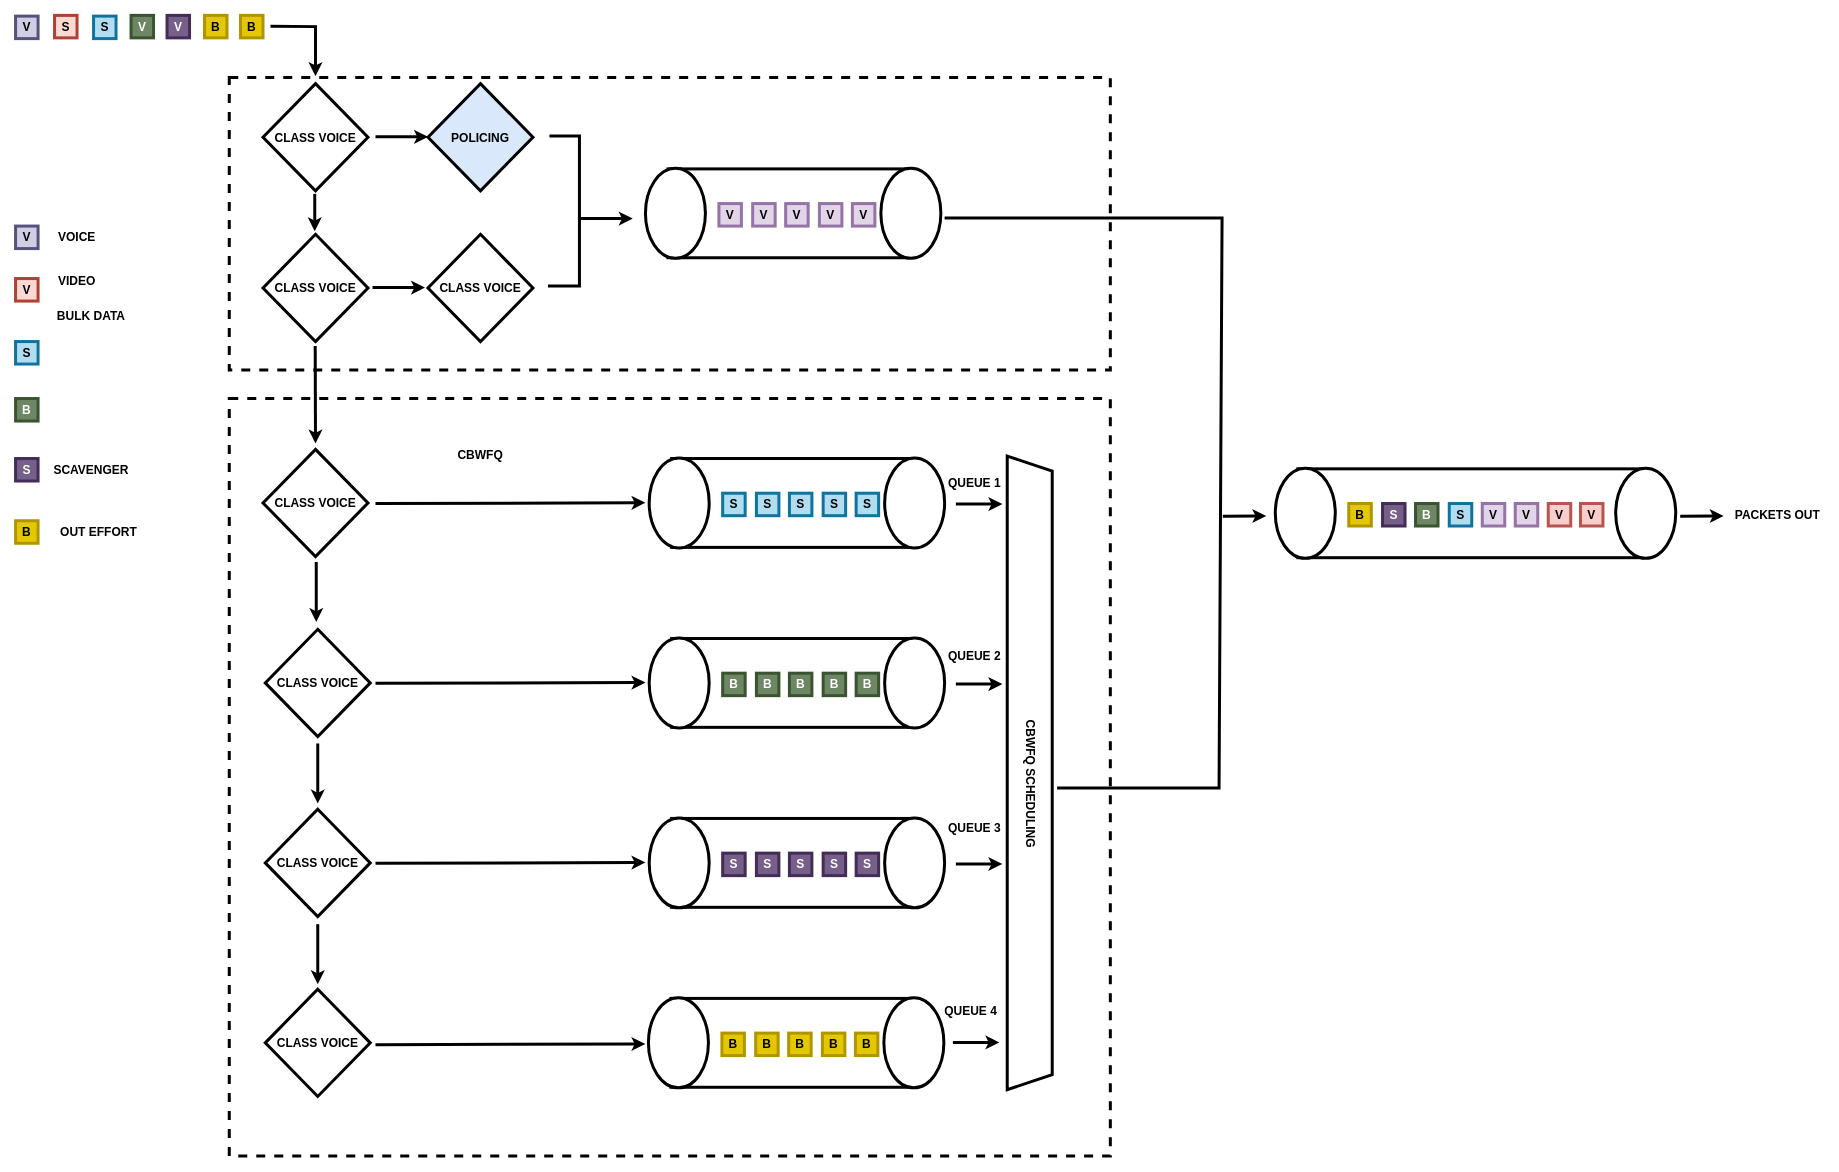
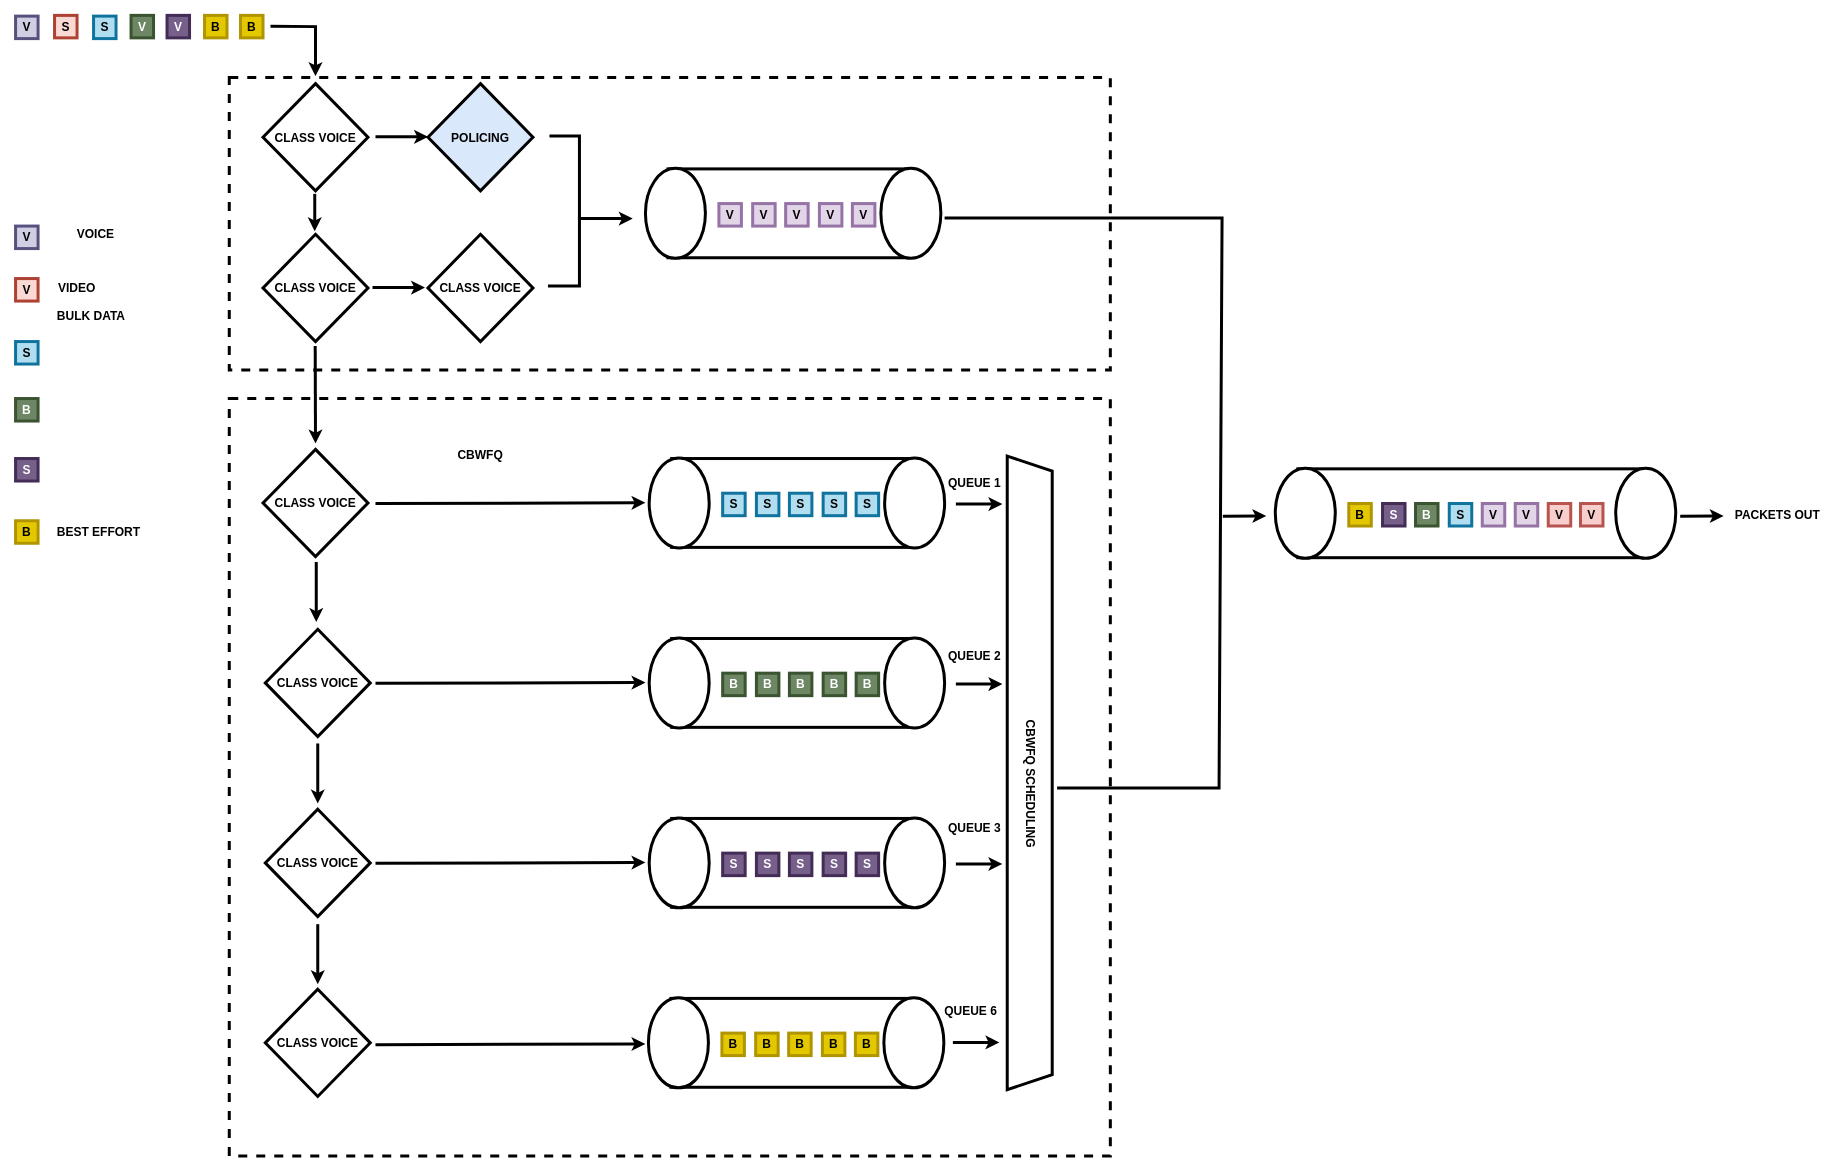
- <mxCell id="105" value="VOICE" style="text;html=1;strokeColor=none;fillColor=none;align=center;verticalAlign=middle;whiteSpace=wrap;rounded=0;fontStyle=1;fontSize=16;" vertex="1" parent="1"><mxGeometry x="72" y="301" width="60" height="30" as="geometry" /></mxCell>
+ <mxCell id="105" value="VOICE" style="text;html=1;strokeColor=none;fillColor=none;align=center;verticalAlign=middle;whiteSpace=wrap;rounded=0;fontStyle=1;fontSize=16;" vertex="1" parent="1"><mxGeometry x="97" y="296" width="60" height="30" as="geometry" /></mxCell>
- <mxCell id="106" value="VIDEO" style="text;html=1;strokeColor=none;fillColor=none;align=center;verticalAlign=middle;whiteSpace=wrap;rounded=0;fontStyle=1;fontSize=16;" vertex="1" parent="1"><mxGeometry x="72" y="358.5" width="60" height="30" as="geometry" /></mxCell>
+ <mxCell id="106" value="VIDEO" style="text;html=1;strokeColor=none;fillColor=none;align=center;verticalAlign=middle;whiteSpace=wrap;rounded=0;fontStyle=1;fontSize=16;" vertex="1" parent="1"><mxGeometry x="72" y="368.5" width="60" height="30" as="geometry" /></mxCell>
- <mxCell id="108" value="SCAVENGER" style="text;html=1;strokeColor=none;fillColor=none;align=center;verticalAlign=middle;whiteSpace=wrap;rounded=0;fontStyle=1;fontSize=16;" vertex="1" parent="1"><mxGeometry x="72" y="611" width="98" height="30" as="geometry" /></mxCell>
- <mxCell id="109" value="OUT EFFORT" style="text;html=1;strokeColor=none;fillColor=none;align=center;verticalAlign=middle;whiteSpace=wrap;rounded=0;fontStyle=1;fontSize=16;" vertex="1" parent="1"><mxGeometry x="72" y="694" width="118" height="30" as="geometry" /></mxCell>
+ <mxCell id="109" value="BEST EFFORT" style="text;html=1;strokeColor=none;fillColor=none;align=center;verticalAlign=middle;whiteSpace=wrap;rounded=0;fontStyle=1;fontSize=16;" vertex="1" parent="1"><mxGeometry x="72" y="694" width="118" height="30" as="geometry" /></mxCell>
- <mxCell id="83" value="QUEUE 4" style="text;html=1;strokeColor=none;fillColor=none;align=center;verticalAlign=middle;whiteSpace=wrap;rounded=0;strokeWidth=7;fontStyle=1;fontSize=16;" vertex="1" parent="1"><mxGeometry x="1254" y="1333" width="80" height="30" as="geometry" /></mxCell>
+ <mxCell id="83" value="QUEUE 6" style="text;html=1;strokeColor=none;fillColor=none;align=center;verticalAlign=middle;whiteSpace=wrap;rounded=0;strokeWidth=7;fontStyle=1;fontSize=16;" vertex="1" parent="1"><mxGeometry x="1254" y="1333" width="80" height="30" as="geometry" /></mxCell>
